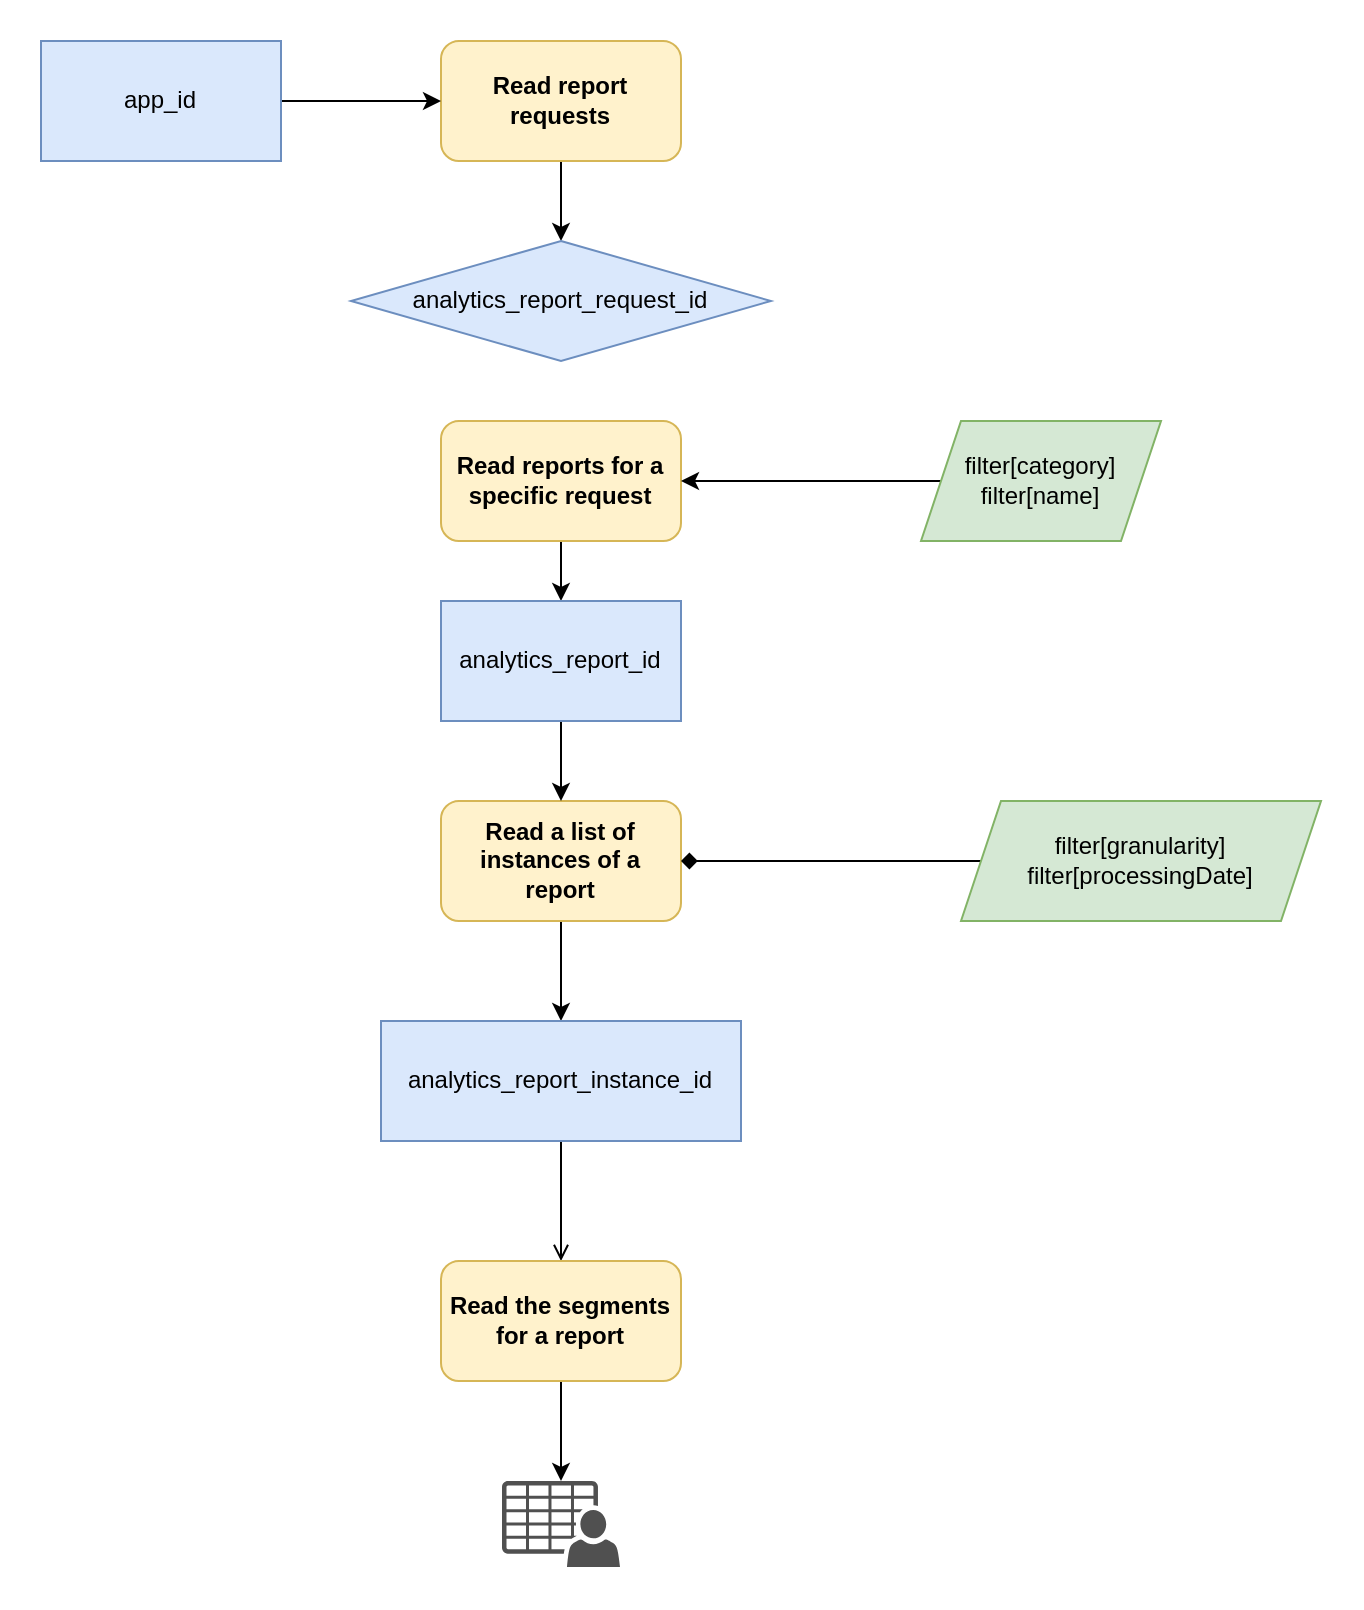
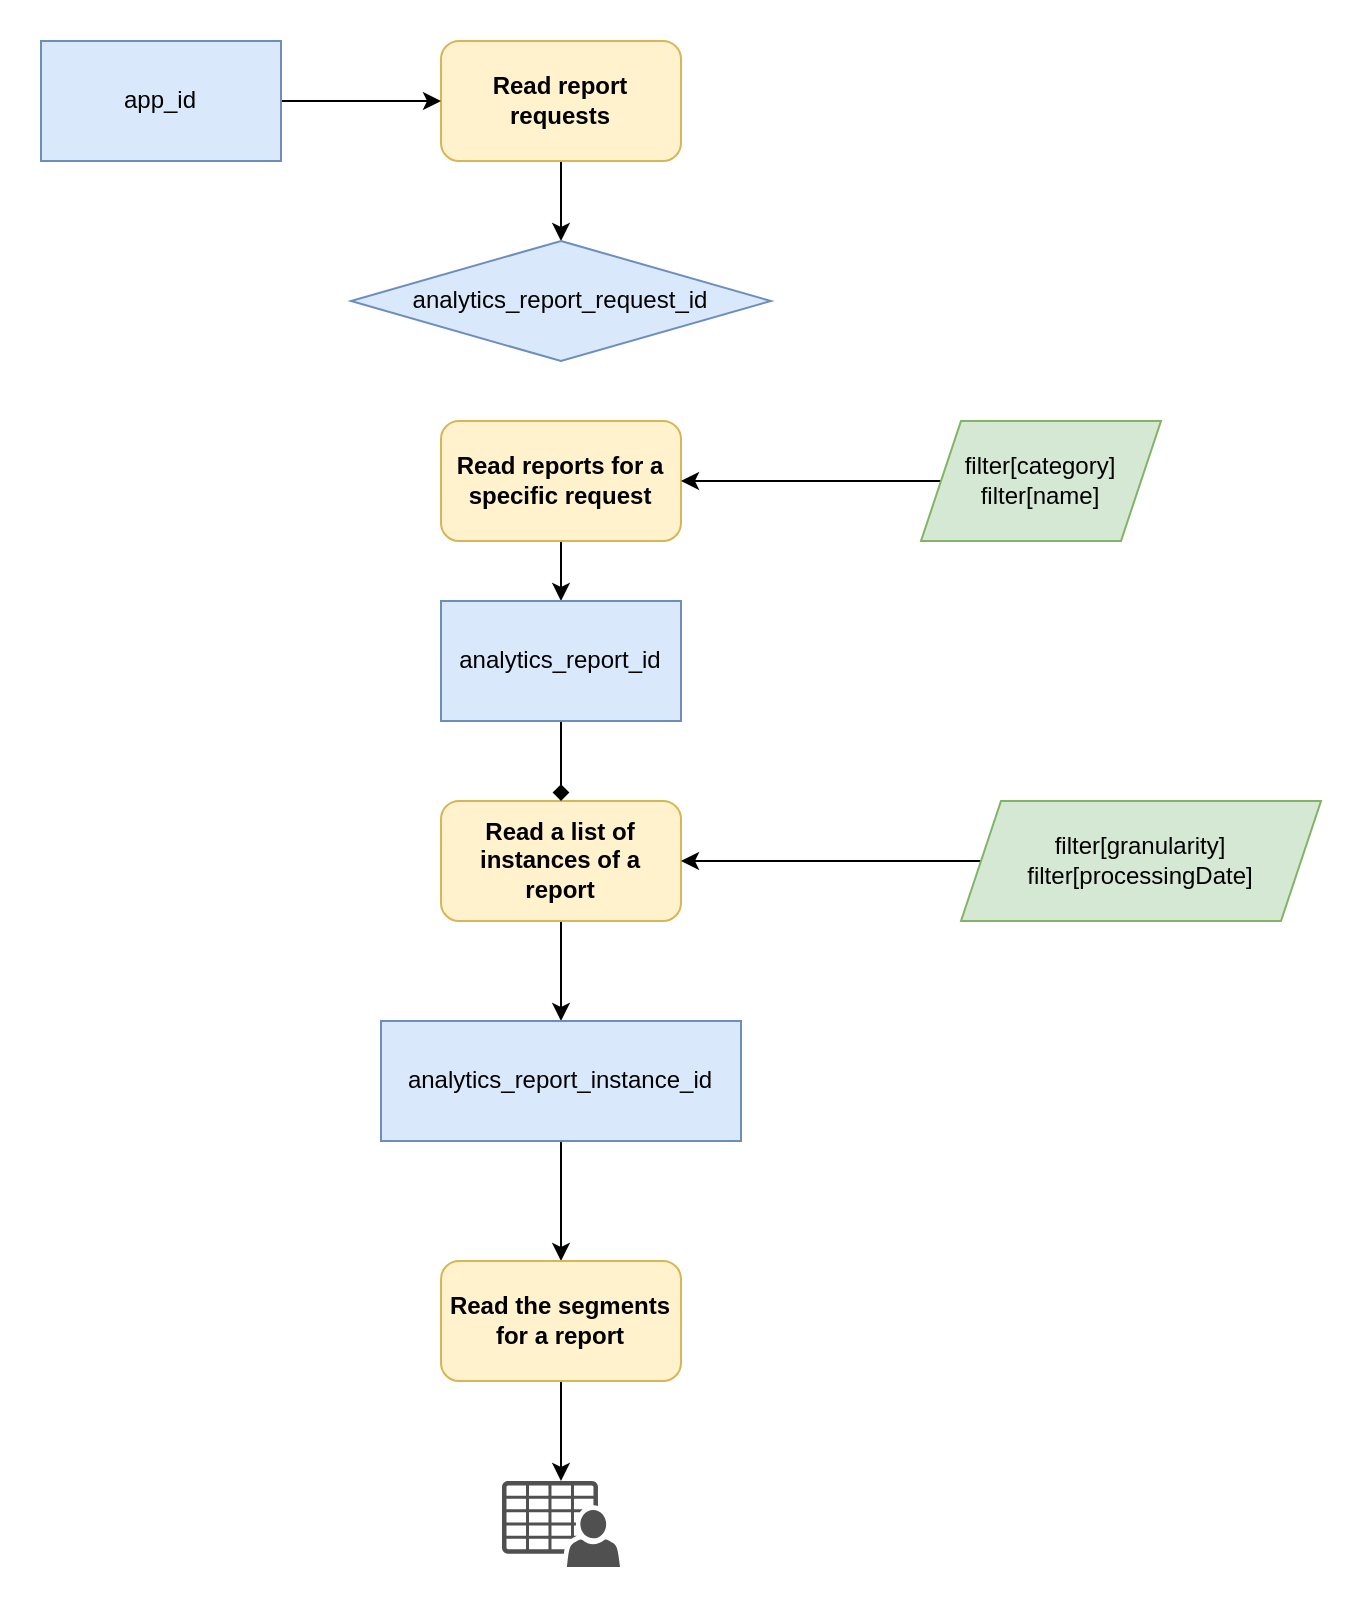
- <mxCell id="13" style="edgeStyle=orthogonalEdgeStyle;rounded=0;orthogonalLoop=1;jettySize=auto;html=1;entryX=0.5;entryY=0;entryDx=0;entryDy=0;exitX=0.5;exitY=1;exitDx=0;exitDy=0;" edge="1" parent="1" source="14" target="12"><mxGeometry relative="1" as="geometry" /></mxCell>
+ <mxCell id="13" style="edgeStyle=orthogonalEdgeStyle;rounded=0;orthogonalLoop=1;jettySize=auto;html=1;entryX=0.5;entryY=0;entryDx=0;entryDy=0;exitX=0.5;exitY=1;exitDx=0;exitDy=0;endArrow=diamond;" edge="1" parent="1" source="14" target="12"><mxGeometry relative="1" as="geometry" /></mxCell>
- <mxCell id="15" style="edgeStyle=orthogonalEdgeStyle;rounded=0;orthogonalLoop=1;jettySize=auto;html=1;endArrow=diamond;" edge="1" parent="1" source="16" target="12"><mxGeometry relative="1" as="geometry" /></mxCell>
+ <mxCell id="15" style="edgeStyle=orthogonalEdgeStyle;rounded=0;orthogonalLoop=1;jettySize=auto;html=1;" edge="1" parent="1" source="16" target="12"><mxGeometry relative="1" as="geometry" /></mxCell>
- <mxCell id="17" style="edgeStyle=orthogonalEdgeStyle;rounded=0;orthogonalLoop=1;jettySize=auto;html=1;endArrow=open;" edge="1" parent="1" source="18" target="20"><mxGeometry relative="1" as="geometry" /></mxCell>
+ <mxCell id="17" style="edgeStyle=orthogonalEdgeStyle;rounded=0;orthogonalLoop=1;jettySize=auto;html=1;" edge="1" parent="1" source="18" target="20"><mxGeometry relative="1" as="geometry" /></mxCell>
